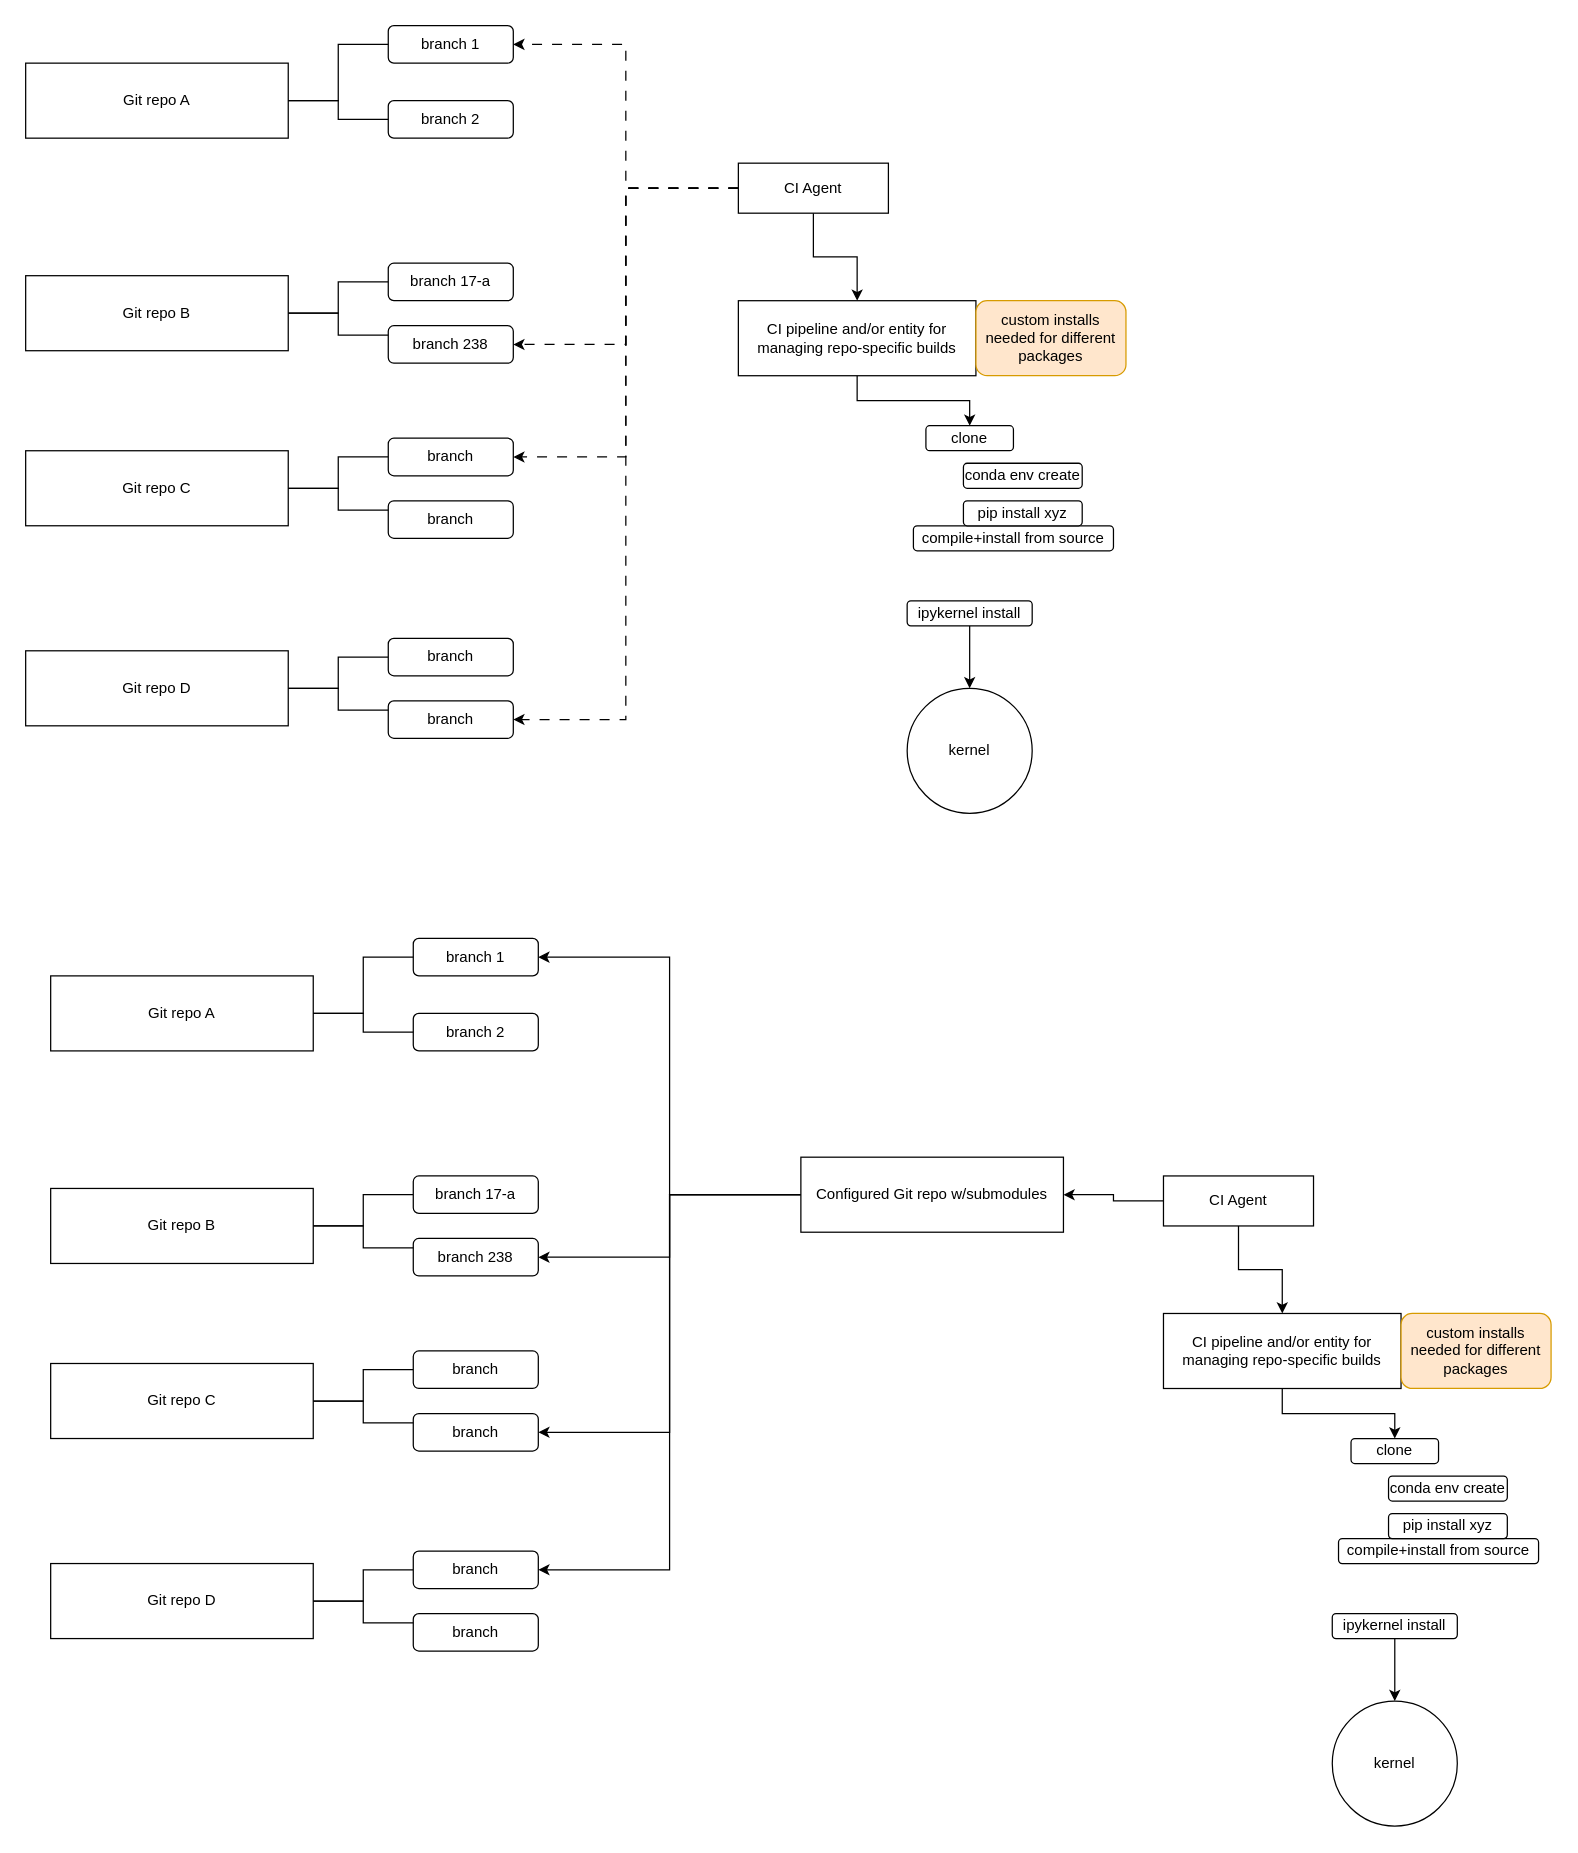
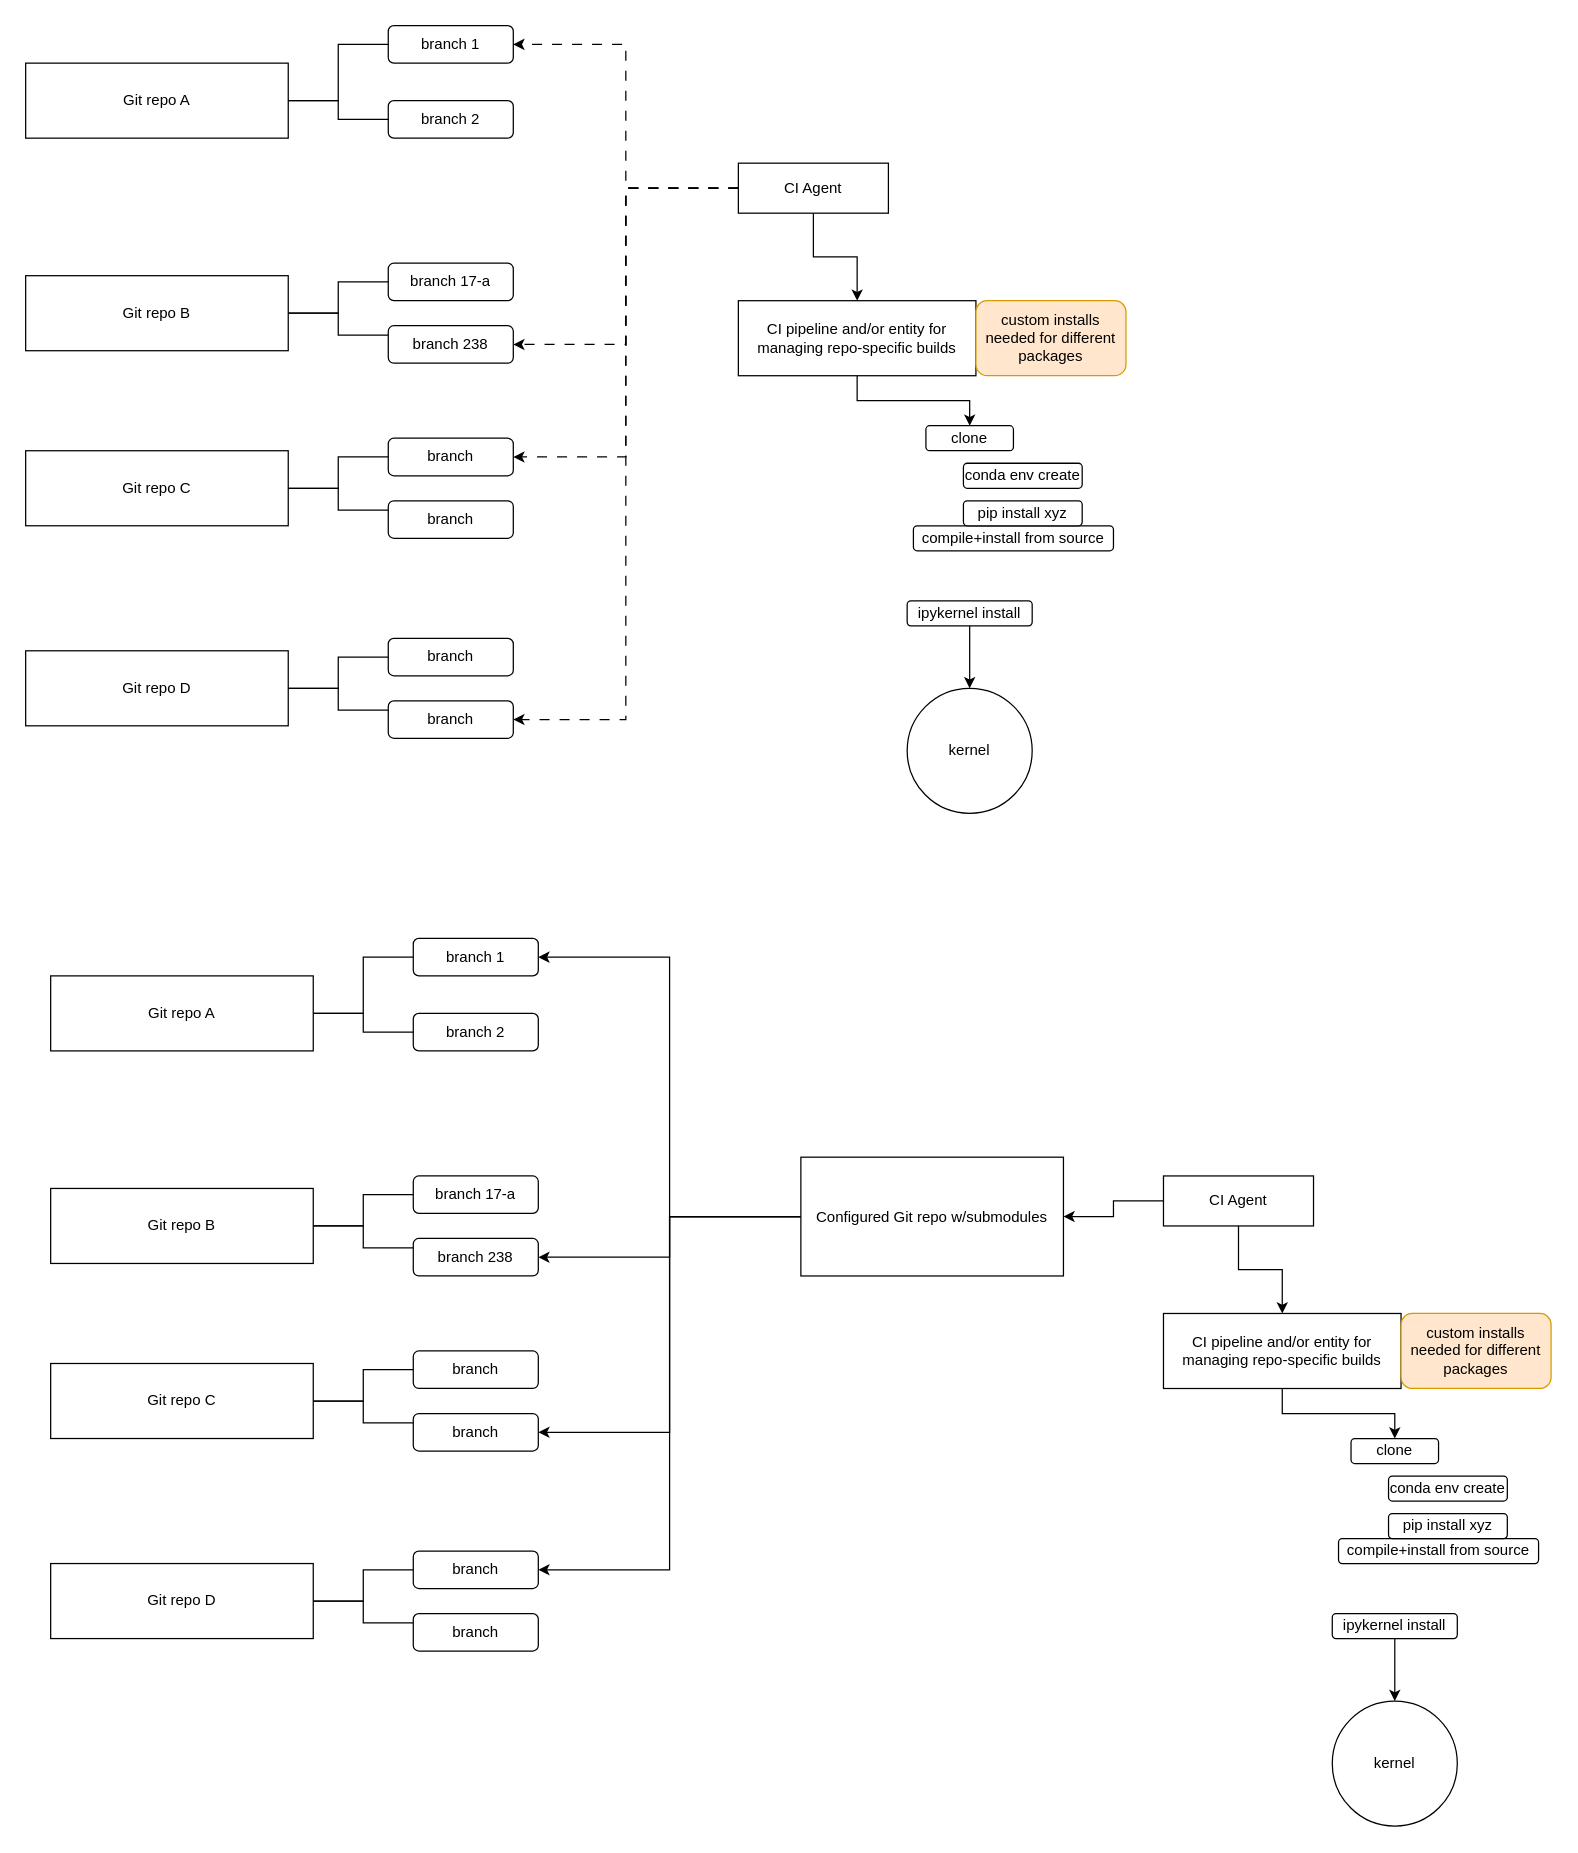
- <mxCell id="62" value="Configured Git repo w/submodules" style="rounded=0;whiteSpace=wrap;html=1;" vertex="1" parent="1"><mxGeometry x="640" y="925" width="210" height="60" as="geometry" /></mxCell>
+ <mxCell id="62" value="Configured Git repo w/submodules" style="rounded=0;whiteSpace=wrap;html=1;" vertex="1" parent="1"><mxGeometry x="640" y="925" width="210" height="95" as="geometry" /></mxCell>
